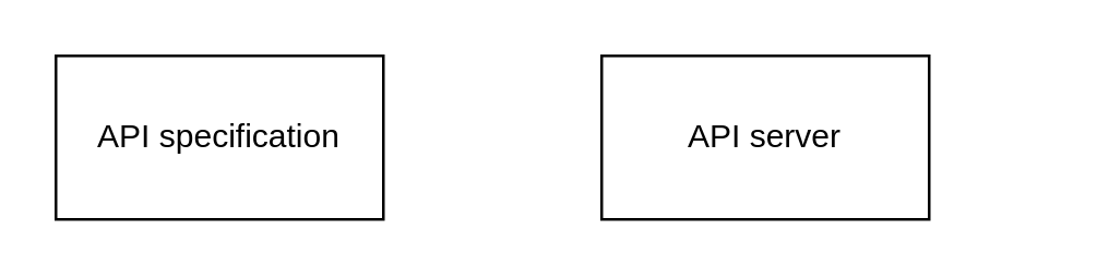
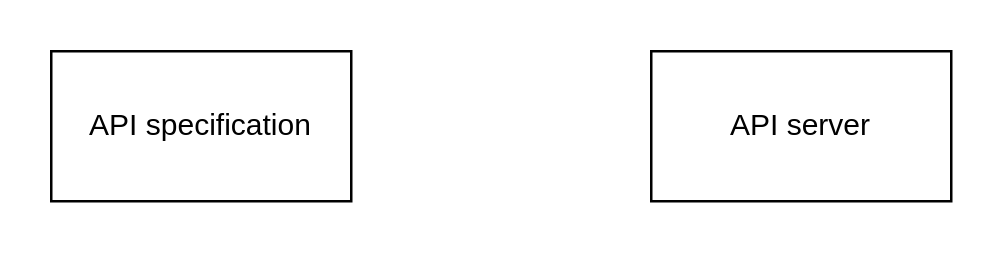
- <mxCell id="3" value="API server" style="rounded=0;whiteSpace=wrap;html=1;" parent="1" vertex="1"><mxGeometry x="220" y="20" width="120" height="60" as="geometry" /></mxCell>
+ <mxCell id="3" value="API server" style="rounded=0;whiteSpace=wrap;html=1;" parent="1" vertex="1"><mxGeometry x="260" y="20" width="120" height="60" as="geometry" /></mxCell>
